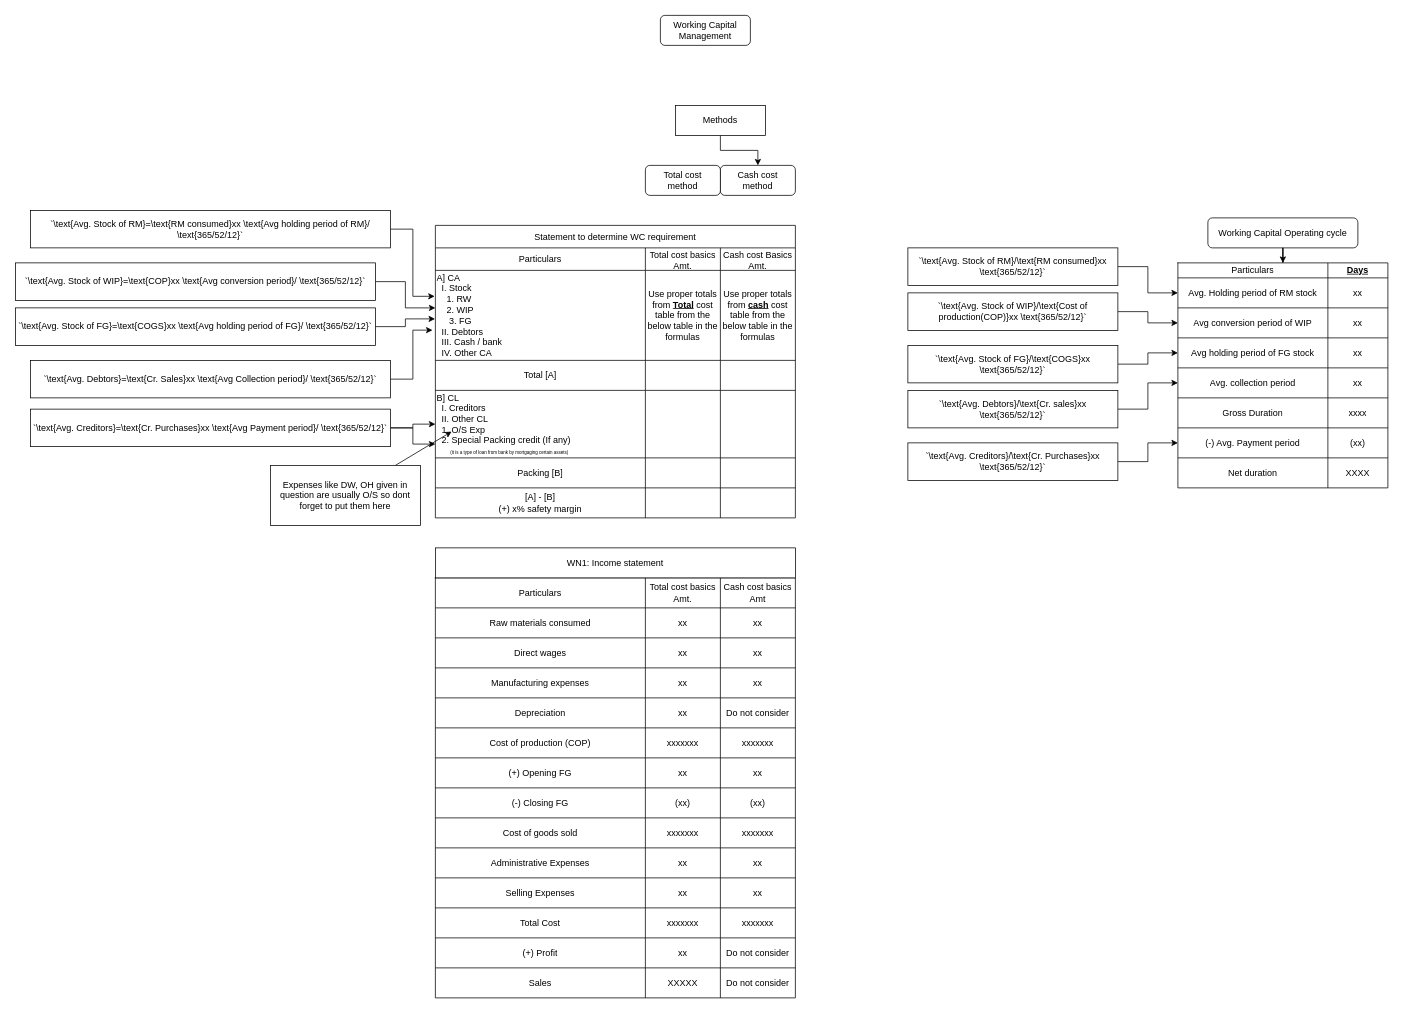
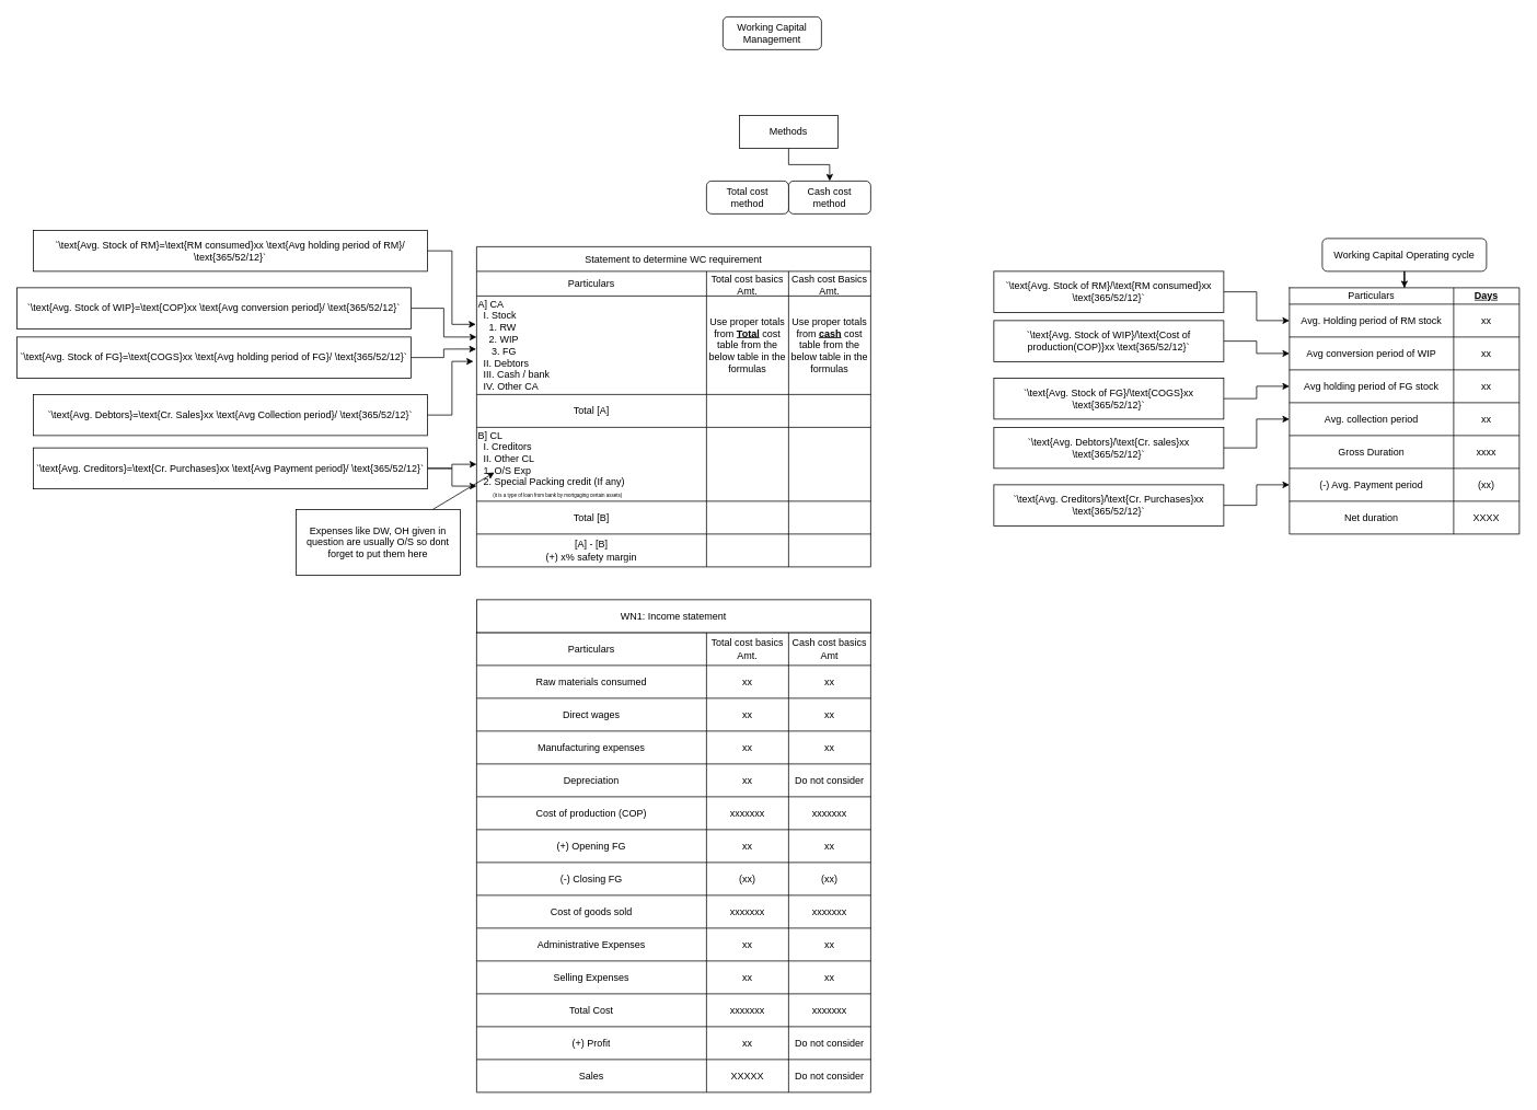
- <mxCell id="131" value="Packing [B]" style="shape=partialRectangle;html=1;whiteSpace=wrap;connectable=0;overflow=hidden;fillColor=none;top=0;left=0;bottom=0;right=0;pointerEvents=1;" parent="130" vertex="1"><mxGeometry width="280" height="40" as="geometry" /></mxCell>
+ <mxCell id="131" value="Total [B]" style="shape=partialRectangle;html=1;whiteSpace=wrap;connectable=0;overflow=hidden;fillColor=none;top=0;left=0;bottom=0;right=0;pointerEvents=1;" parent="130" vertex="1"><mxGeometry width="280" height="40" as="geometry" /></mxCell>
